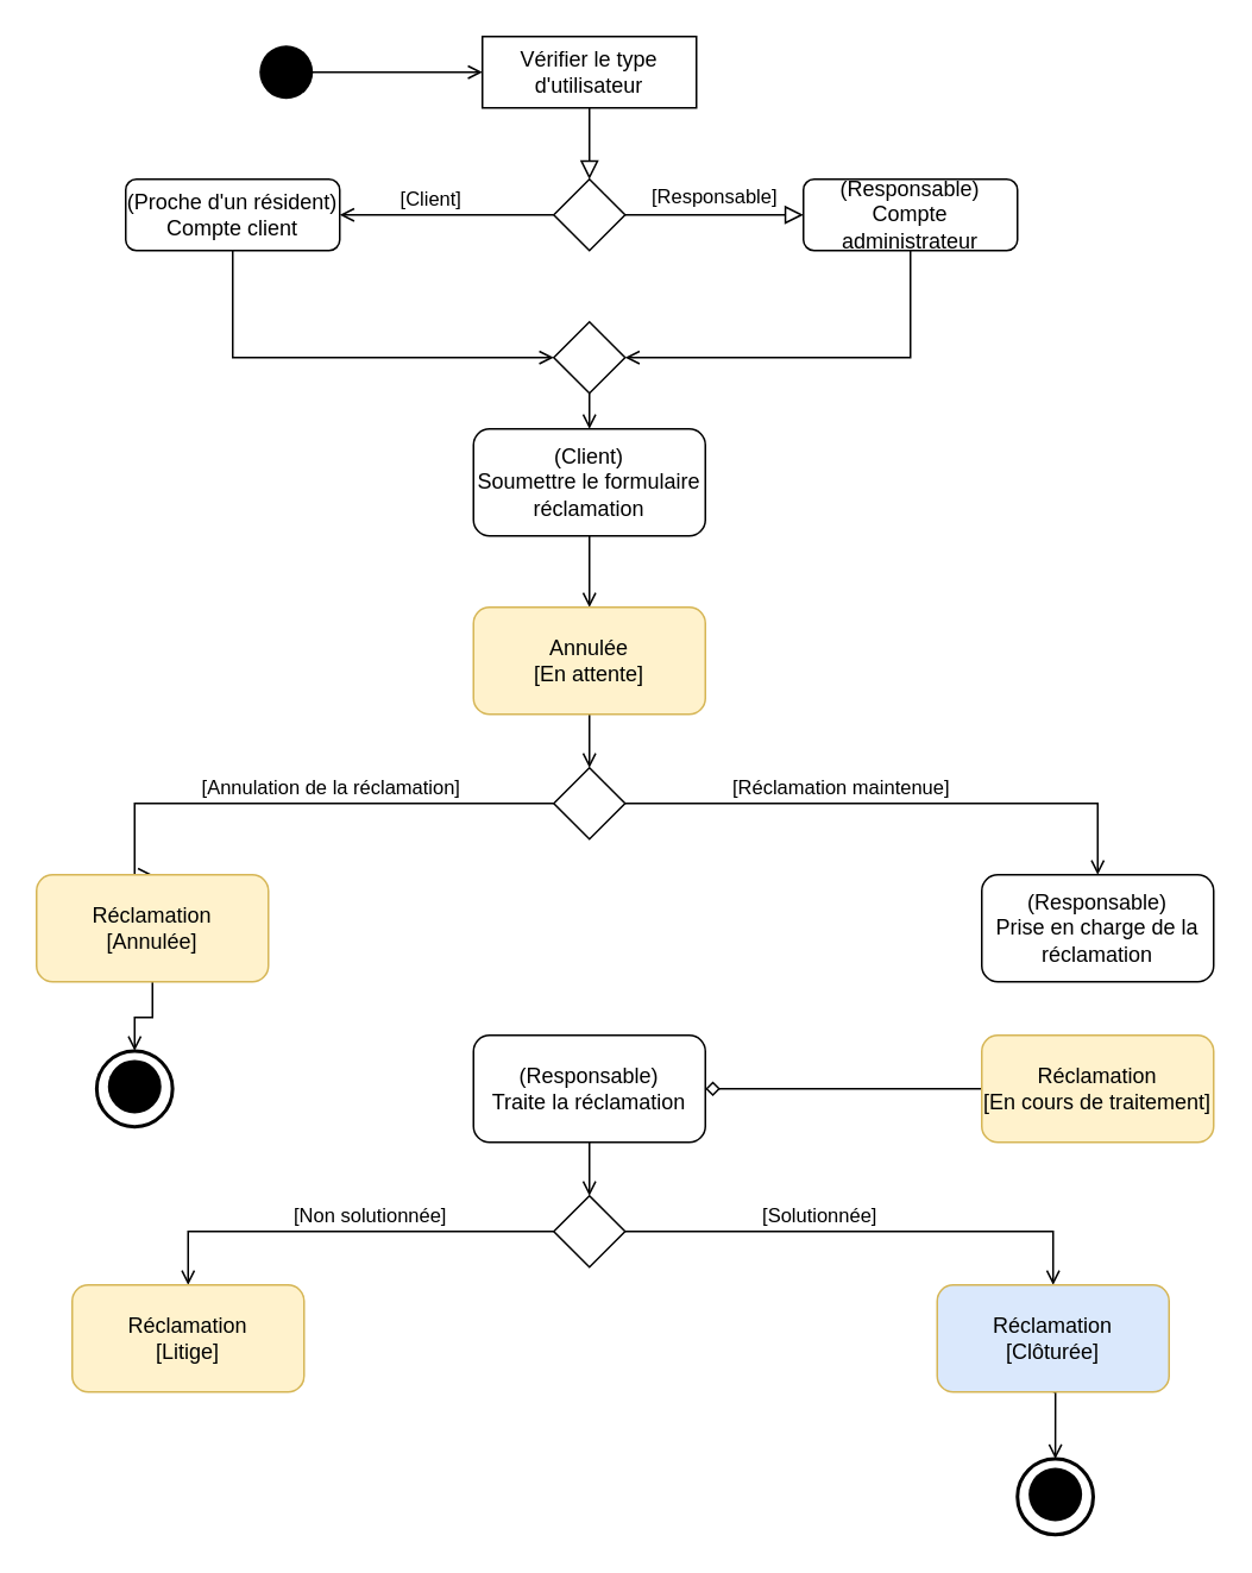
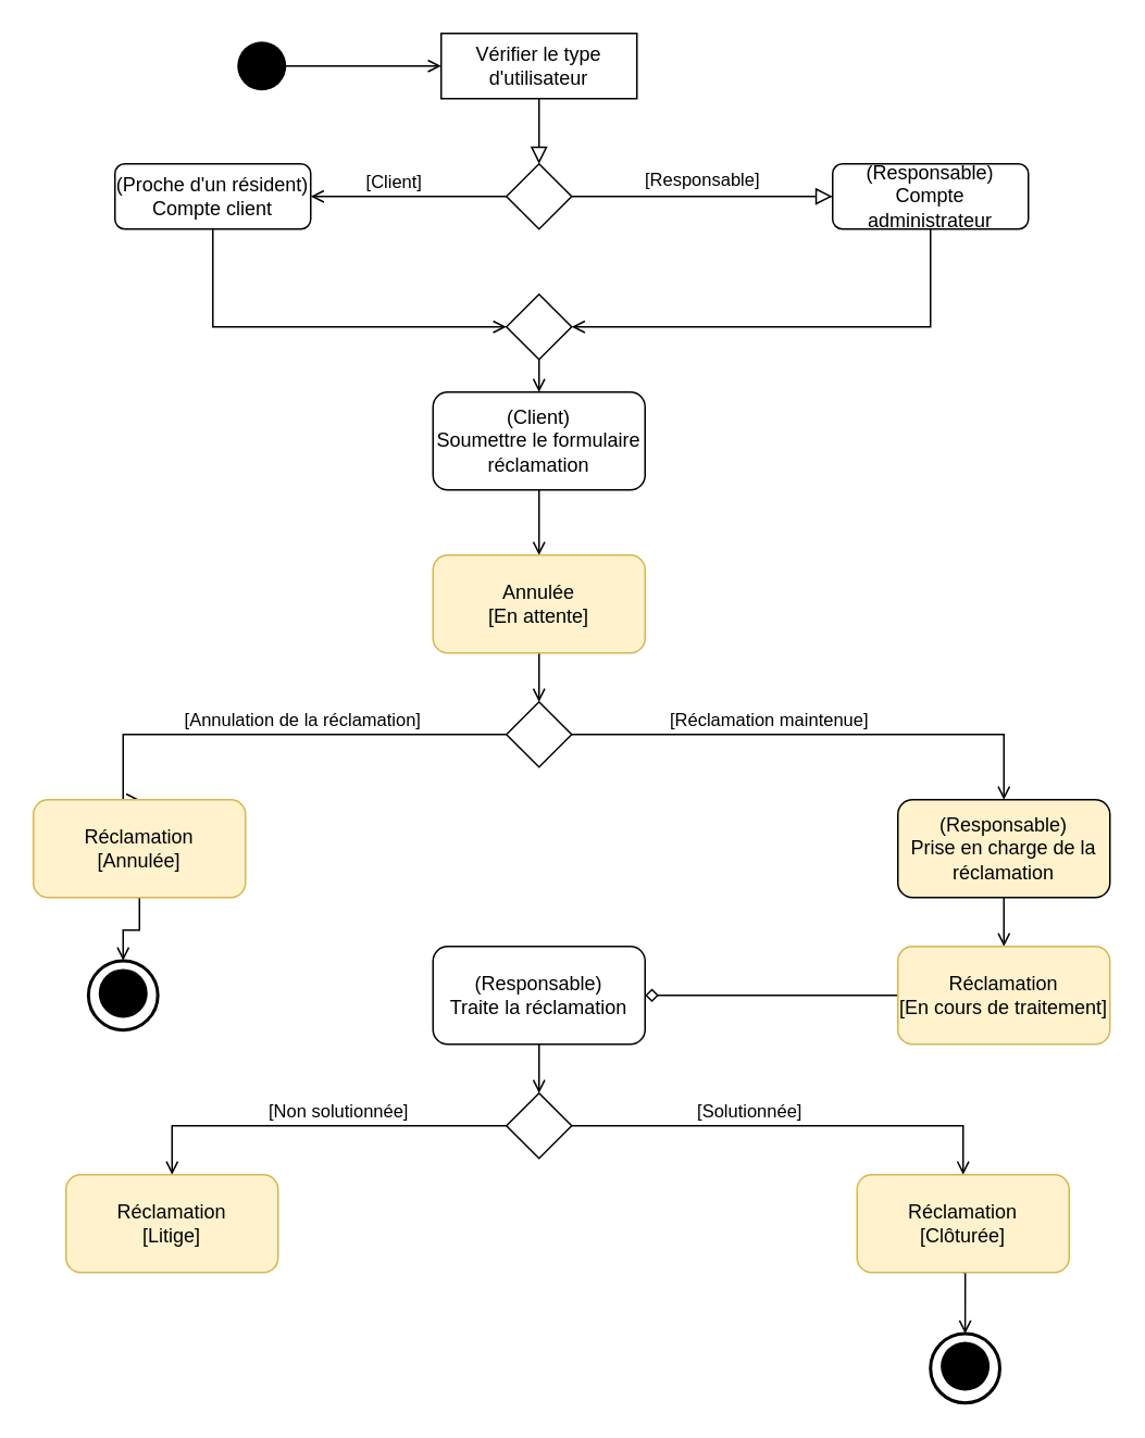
- <mxCell id="9" value="(Responsable)&lt;br&gt;Compte administrateur" style="rounded=1;whiteSpace=wrap;html=1;fontSize=12;glass=0;strokeWidth=1;shadow=0;" parent="1" vertex="1"><mxGeometry x="450" y="100" width="120" height="40" as="geometry" /></mxCell>
+ <mxCell id="9" value="(Responsable)&lt;br&gt;Compte administrateur" style="rounded=1;whiteSpace=wrap;html=1;fontSize=12;glass=0;strokeWidth=1;shadow=0;" parent="1" vertex="1"><mxGeometry x="510" y="100" width="120" height="40" as="geometry" /></mxCell>
- <mxCell id="28" value="(Responsable)&lt;br&gt;Prise en charge de la réclamation" style="rounded=1;whiteSpace=wrap;html=1;fontSize=12;glass=0;strokeWidth=1;shadow=0;" vertex="1" parent="1"><mxGeometry x="550" y="490" width="130" height="60" as="geometry" /></mxCell>
+ <mxCell id="28" value="(Responsable)&lt;br&gt;Prise en charge de la réclamation" style="rounded=1;whiteSpace=wrap;html=1;fontSize=12;glass=0;strokeWidth=1;shadow=0;fillColor=#fff2cc;" vertex="1" parent="1"><mxGeometry x="550" y="490" width="130" height="60" as="geometry" /></mxCell>
+ <mxCell id="27" style="edgeStyle=orthogonalEdgeStyle;rounded=0;orthogonalLoop=1;jettySize=auto;html=1;exitX=0.5;exitY=1;exitDx=0;exitDy=0;entryX=0.5;entryY=0;entryDx=0;entryDy=0;endArrow=open;endFill=0;" edge="1" parent="1" source="28" target="30"><mxGeometry relative="1" as="geometry" /></mxCell>
- <mxCell id="39" value="Réclamation&lt;br&gt;[Clôturée]" style="rounded=1;whiteSpace=wrap;html=1;fontSize=12;glass=0;strokeWidth=1;shadow=0;fillColor=#dae8fc;strokeColor=#d6b656;" vertex="1" parent="1"><mxGeometry x="525" y="720" width="130" height="60" as="geometry" /></mxCell>
+ <mxCell id="39" value="Réclamation&lt;br&gt;[Clôturée]" style="rounded=1;whiteSpace=wrap;html=1;fontSize=12;glass=0;strokeWidth=1;shadow=0;fillColor=#fff2cc;strokeColor=#d6b656;" vertex="1" parent="1"><mxGeometry x="525" y="720" width="130" height="60" as="geometry" /></mxCell>
